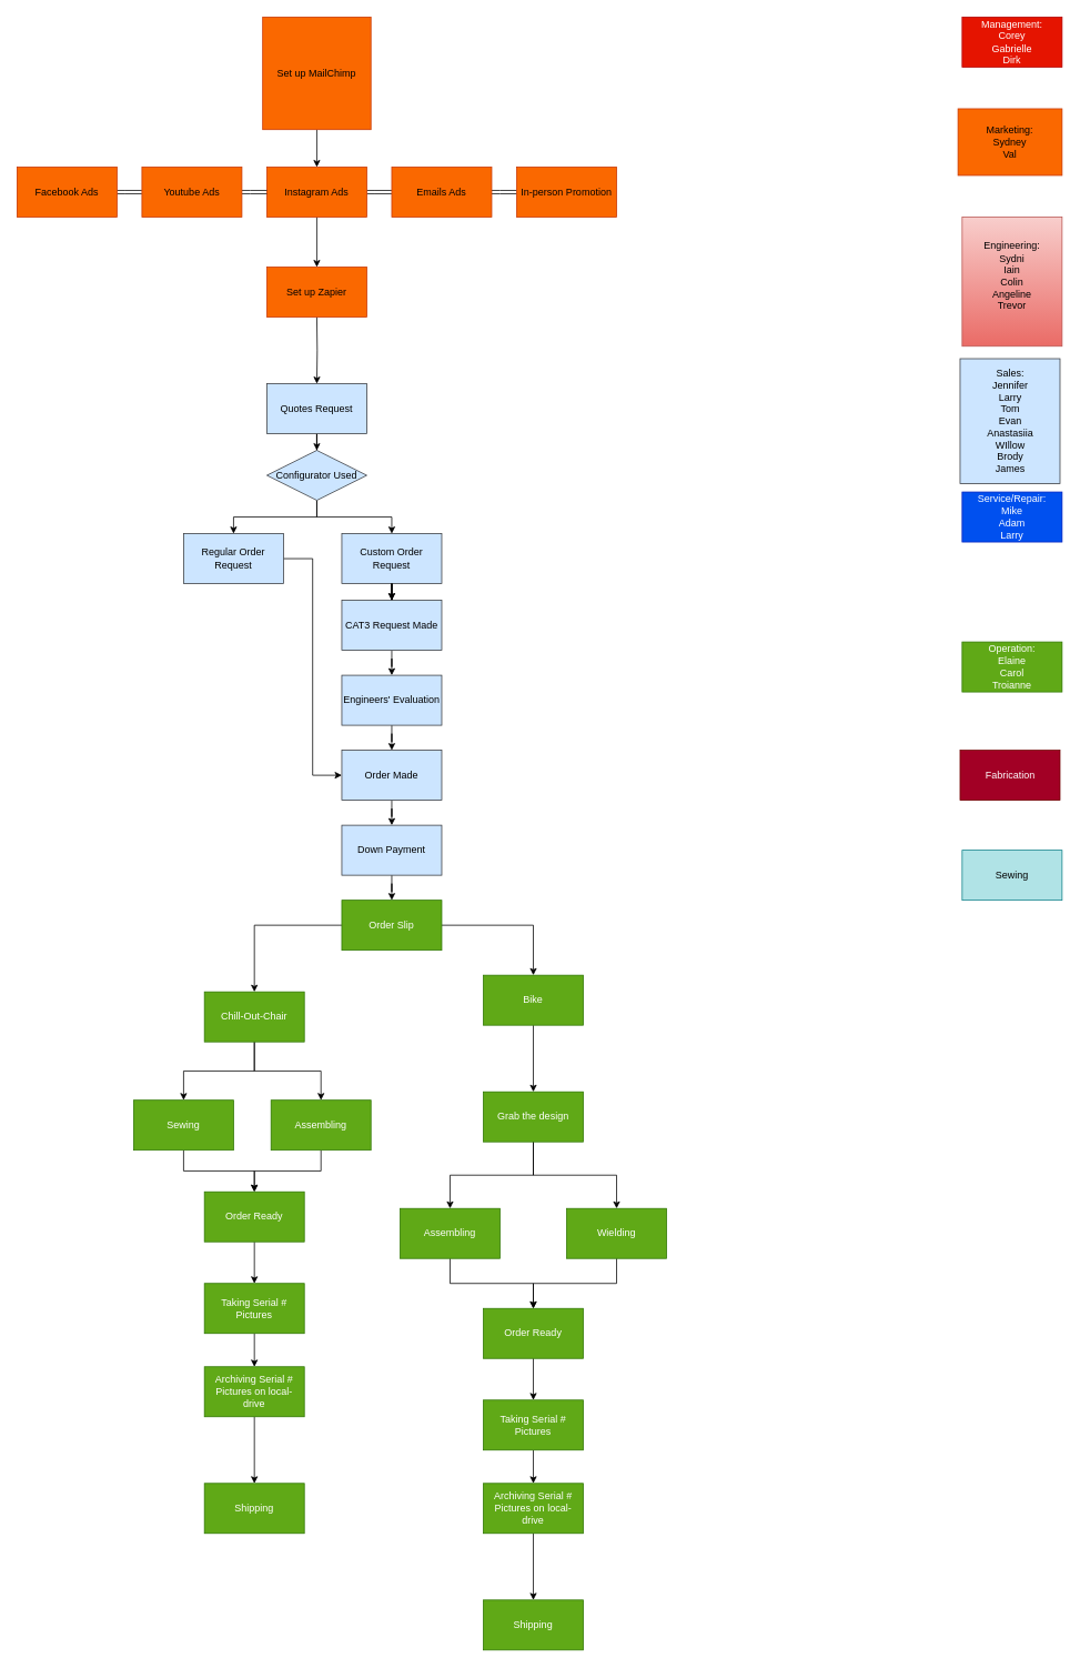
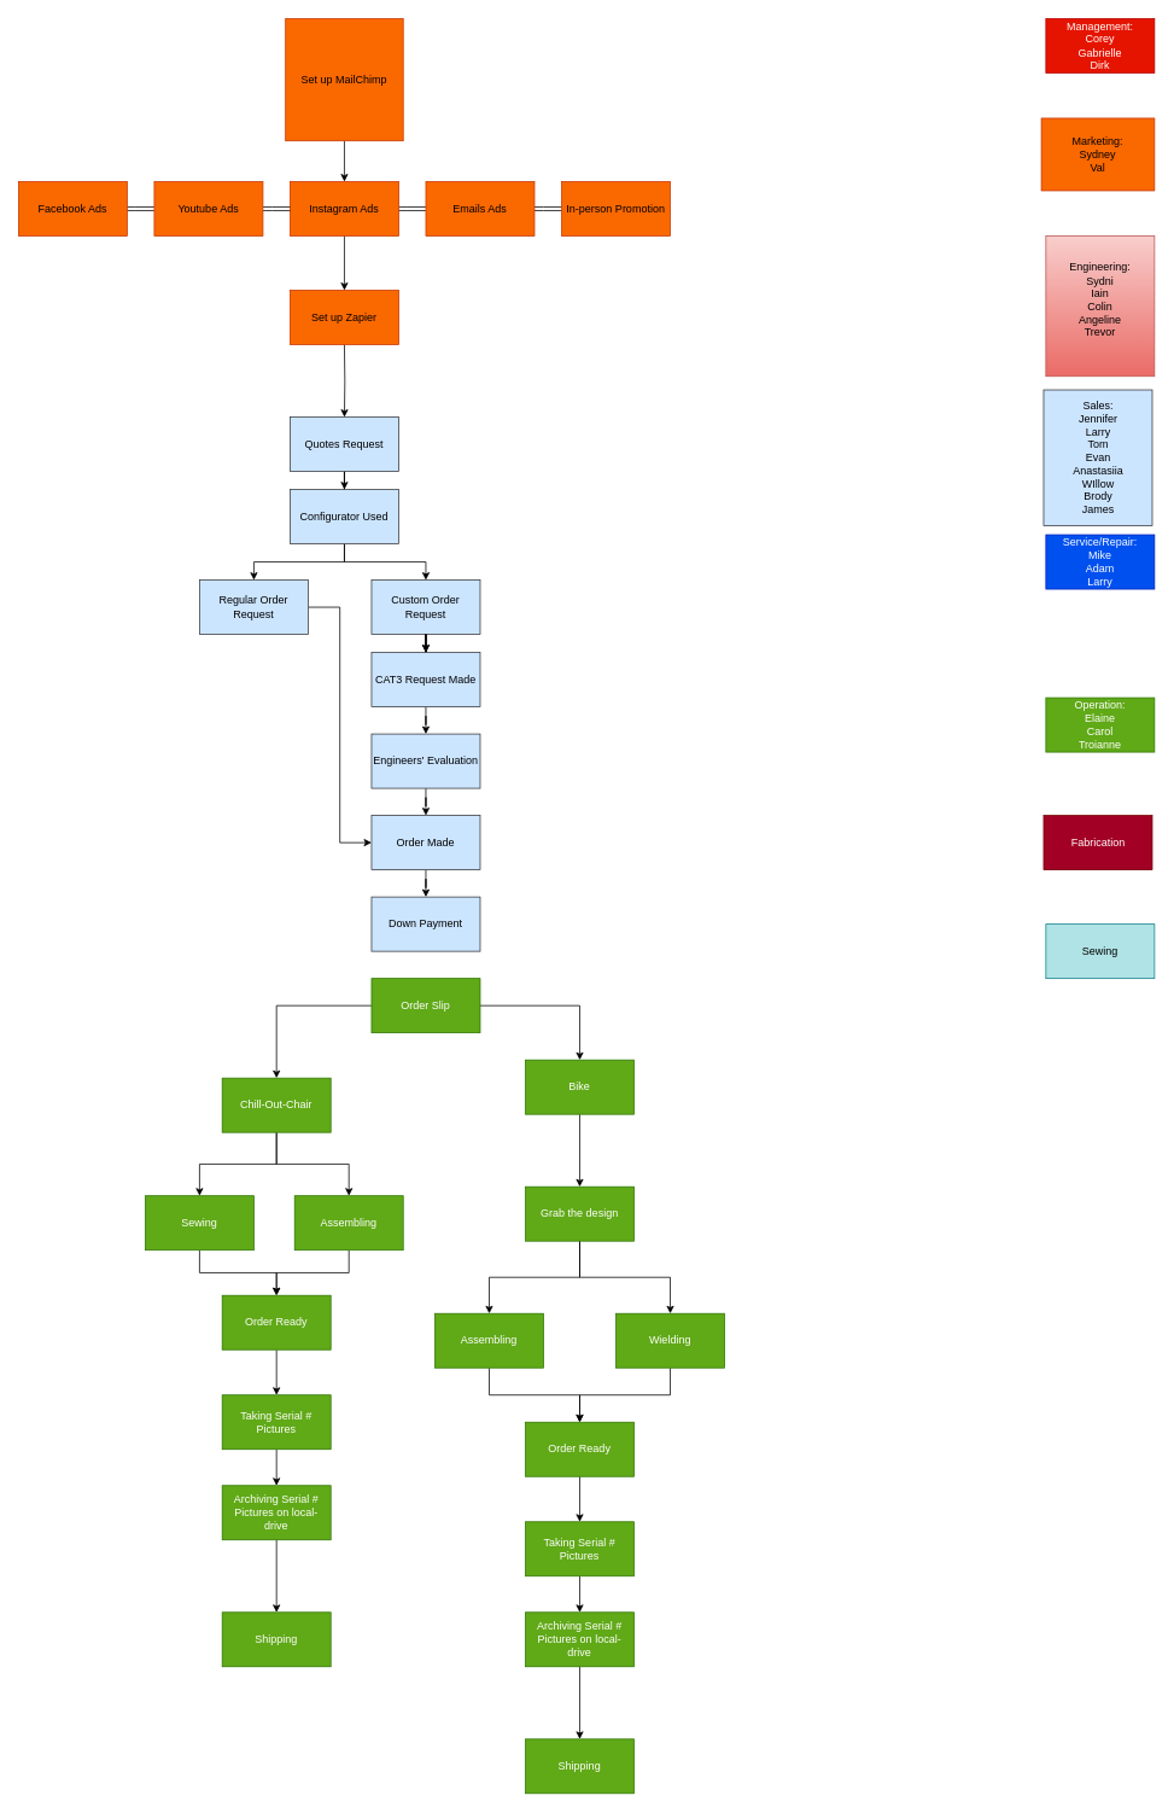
- <mxCell id="6" value="Configurator Used" style="rhombus;whiteSpace=wrap;html=1;fillColor=#cce5ff;strokeColor=#36393d;" parent="1" vertex="1"><mxGeometry x="320" y="540" width="120" height="60" as="geometry" /></mxCell>
+ <mxCell id="6" value="Configurator Used" style="rounded=0;whiteSpace=wrap;html=1;fillColor=#cce5ff;strokeColor=#36393d;" parent="1" vertex="1"><mxGeometry x="320" y="540" width="120" height="60" as="geometry" /></mxCell>
- <mxCell id="18" value="" style="edgeStyle=orthogonalEdgeStyle;rounded=0;orthogonalLoop=1;jettySize=auto;html=1;" parent="1" source="19" target="36" edge="1"><mxGeometry relative="1" as="geometry" /></mxCell>
